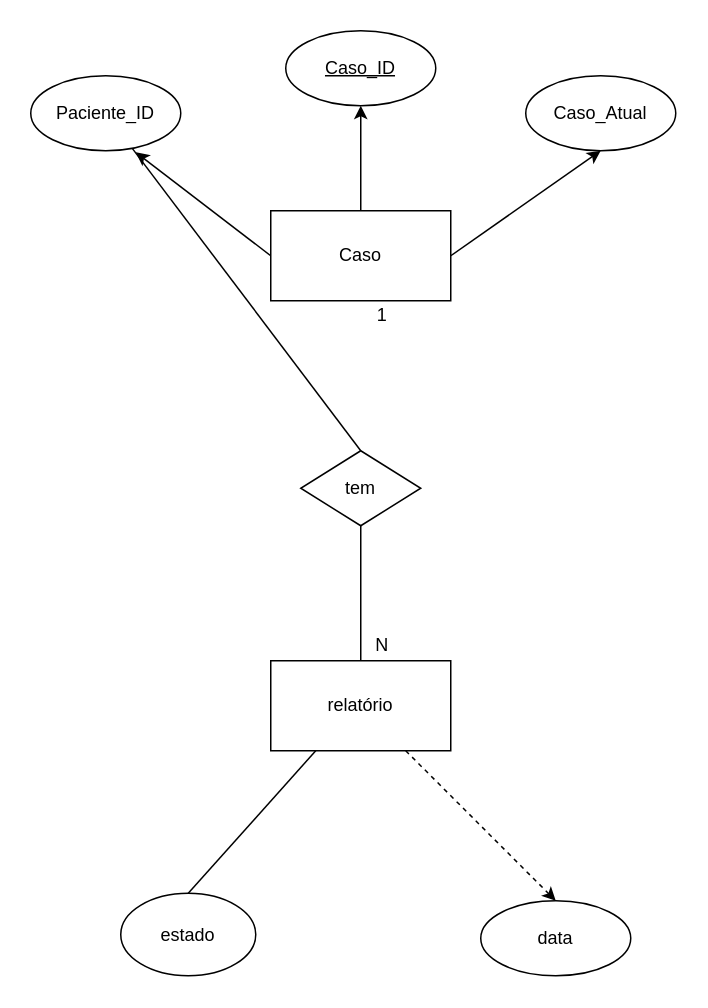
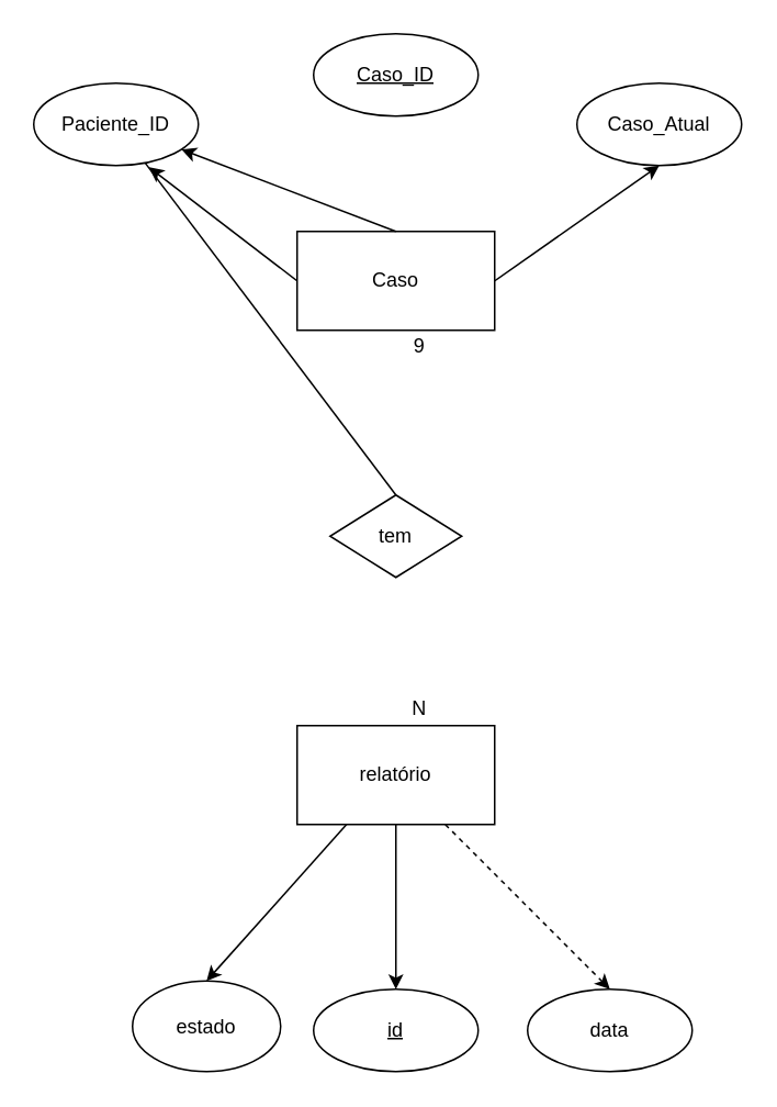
- <mxCell id="7" value="" style="endArrow=classic;html=1;entryX=0.5;entryY=1;entryDx=0;entryDy=0;exitX=0.5;exitY=0;exitDx=0;exitDy=0;" edge="1" parent="1" source="2" target="3"><mxGeometry width="50" height="50" relative="1" as="geometry"><mxPoint x="190" y="180" as="sourcePoint" /><mxPoint x="88" y="111" as="targetPoint" /></mxGeometry></mxCell>
+ <mxCell id="7" value="" style="endArrow=classic;html=1;exitX=0.5;exitY=0;exitDx=0;exitDy=0;" edge="1" parent="1" source="2" target="4"><mxGeometry width="50" height="50" relative="1" as="geometry"><mxPoint x="190" y="180" as="sourcePoint" /><mxPoint x="88" y="111" as="targetPoint" /></mxGeometry></mxCell>
- <mxCell id="12" value="1" style="text;html=1;align=center;verticalAlign=middle;resizable=0;points=[];autosize=1;" vertex="1" parent="1"><mxGeometry x="244" y="200" width="20" height="20" as="geometry" /></mxCell>
+ <mxCell id="12" value="9" style="text;html=1;align=center;verticalAlign=middle;resizable=0;points=[];autosize=1;" vertex="1" parent="1"><mxGeometry x="244" y="200" width="20" height="20" as="geometry" /></mxCell>
- <mxCell id="13" value="" style="endArrow=none;html=1;exitX=0.5;exitY=0;exitDx=0;exitDy=0;entryX=0.5;entryY=1;entryDx=0;entryDy=0;" edge="1" parent="1" source="9" target="11"><mxGeometry width="50" height="50" relative="1" as="geometry"><mxPoint x="220" y="190" as="sourcePoint" /><mxPoint x="270" y="140" as="targetPoint" /></mxGeometry></mxCell>
+ <mxCell id="20" value="" style="endArrow=classic;html=1;exitX=0.5;exitY=1;exitDx=0;exitDy=0;entryX=0.5;entryY=0;entryDx=0;entryDy=0;" edge="1" parent="1" source="9" target="19"><mxGeometry width="50" height="50" relative="1" as="geometry"><mxPoint x="220" y="510" as="sourcePoint" /><mxPoint x="155" y="605" as="targetPoint" /></mxGeometry></mxCell>
- <mxCell id="17" value="" style="endArrow=none;html=1;exitX=0.25;exitY=1;exitDx=0;exitDy=0;entryX=0.5;entryY=0;entryDx=0;entryDy=0;" edge="1" parent="1" source="9" target="15"><mxGeometry width="50" height="50" relative="1" as="geometry"><mxPoint x="190" y="180" as="sourcePoint" /><mxPoint x="100" y="111" as="targetPoint" /></mxGeometry></mxCell>
+ <mxCell id="17" value="" style="endArrow=classic;html=1;exitX=0.25;exitY=1;exitDx=0;exitDy=0;entryX=0.5;entryY=0;entryDx=0;entryDy=0;" edge="1" parent="1" source="9" target="15"><mxGeometry width="50" height="50" relative="1" as="geometry"><mxPoint x="190" y="180" as="sourcePoint" /><mxPoint x="100" y="111" as="targetPoint" /></mxGeometry></mxCell>
+ <mxCell id="19" value="&lt;u&gt;id&lt;/u&gt;" style="ellipse;whiteSpace=wrap;html=1;" vertex="1" parent="1"><mxGeometry x="190" y="600" width="100" height="50" as="geometry" /></mxCell>
